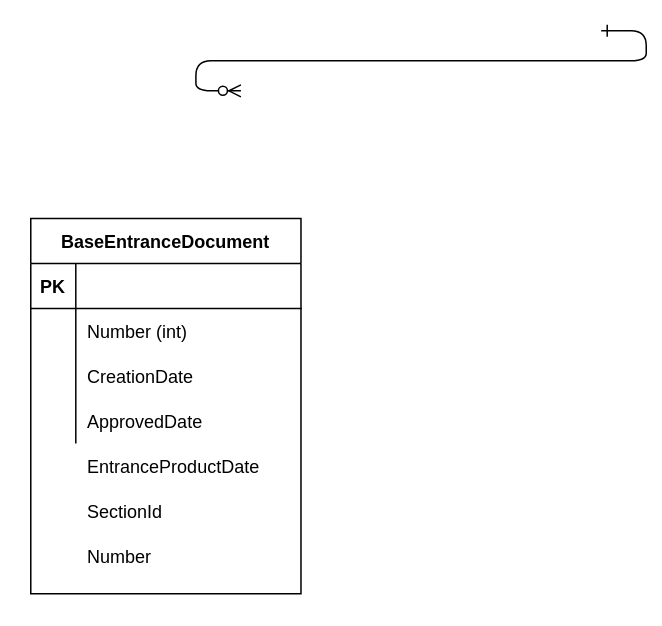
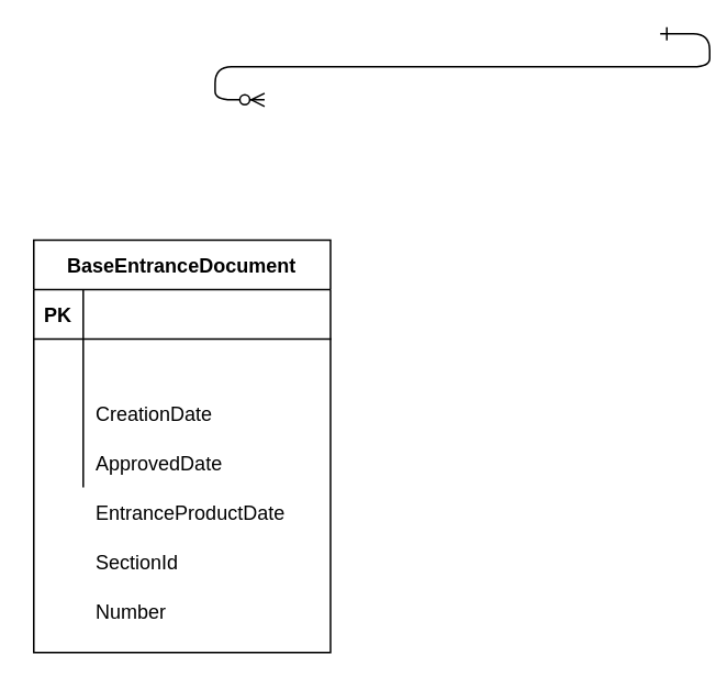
- <mxCell id="8" value="Number (int)" style="shape=partialRectangle;connectable=0;fillColor=none;top=0;left=0;bottom=0;right=0;align=left;spacingLeft=6;overflow=hidden;" vertex="1" parent="6"><mxGeometry x="30" width="150" height="30" as="geometry" /></mxCell>
